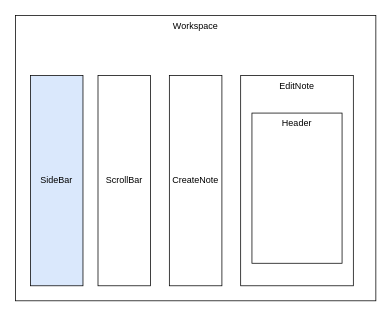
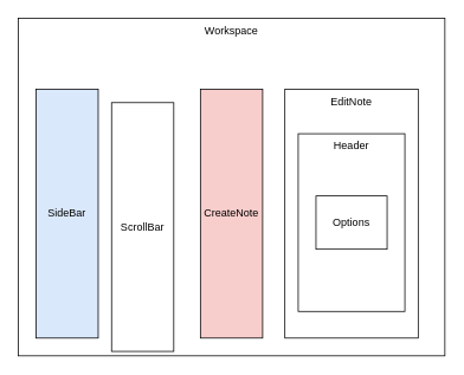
- <mxCell id="3" value="ScrollBar" style="rounded=0;whiteSpace=wrap;html=1;" vertex="1" parent="1"><mxGeometry x="130" y="100" width="70" height="280" as="geometry" /></mxCell>
+ <mxCell id="3" value="ScrollBar" style="rounded=0;whiteSpace=wrap;html=1;" vertex="1" parent="1"><mxGeometry x="125" y="115" width="70" height="280" as="geometry" /></mxCell>
- <mxCell id="4" value="CreateNote" style="rounded=0;whiteSpace=wrap;html=1;" vertex="1" parent="1"><mxGeometry x="225" y="100" width="70" height="280" as="geometry" /></mxCell>
+ <mxCell id="4" value="CreateNote" style="rounded=0;whiteSpace=wrap;html=1;fillColor=#f8cecc;" vertex="1" parent="1"><mxGeometry x="225" y="100" width="70" height="280" as="geometry" /></mxCell>
+ <mxCell id="8" value="Options" style="rounded=0;whiteSpace=wrap;html=1;" vertex="1" parent="1"><mxGeometry x="355" y="220" width="80" height="60" as="geometry" /></mxCell>
